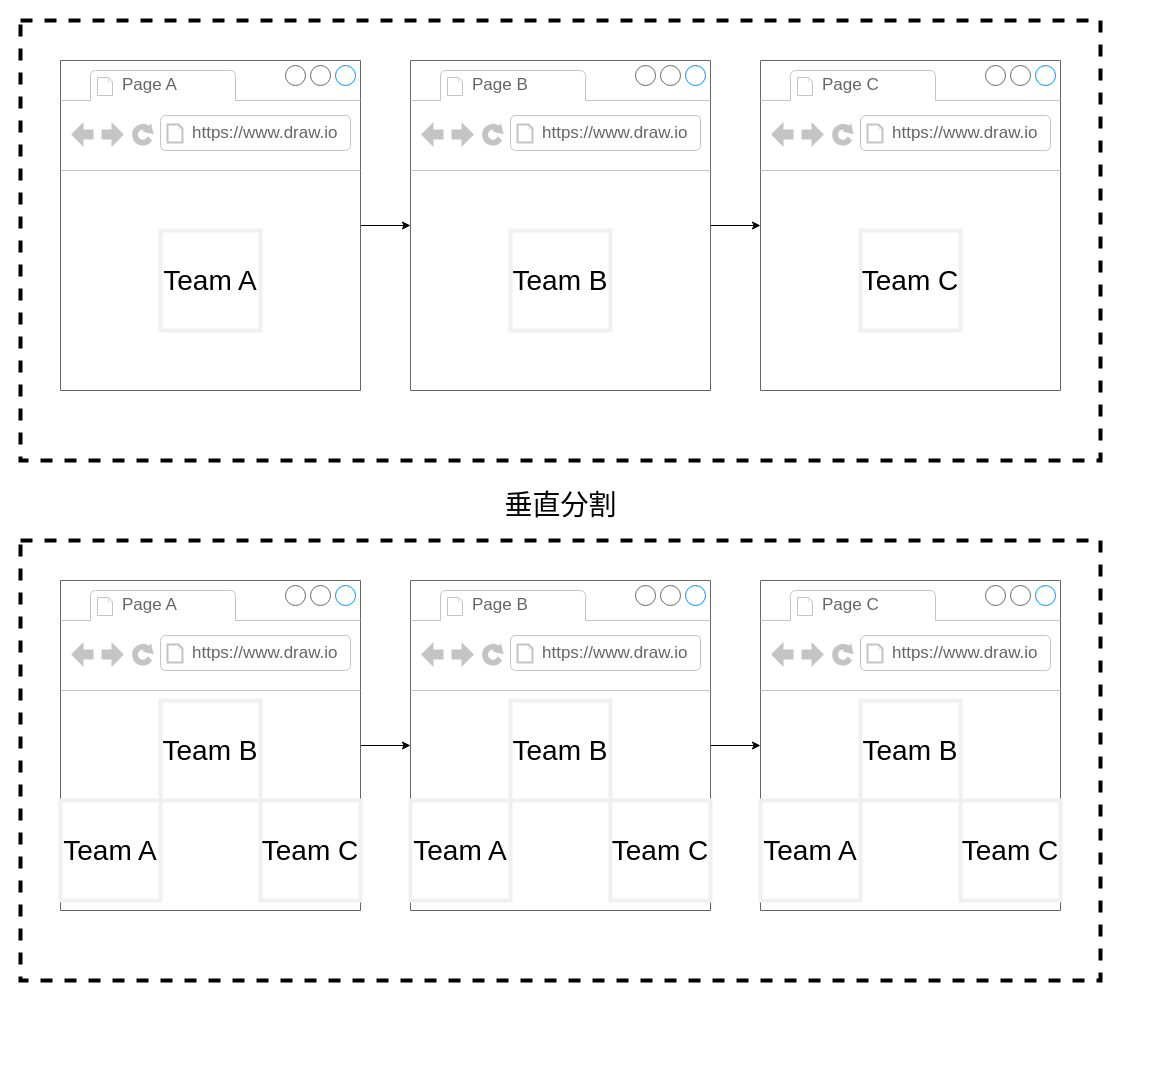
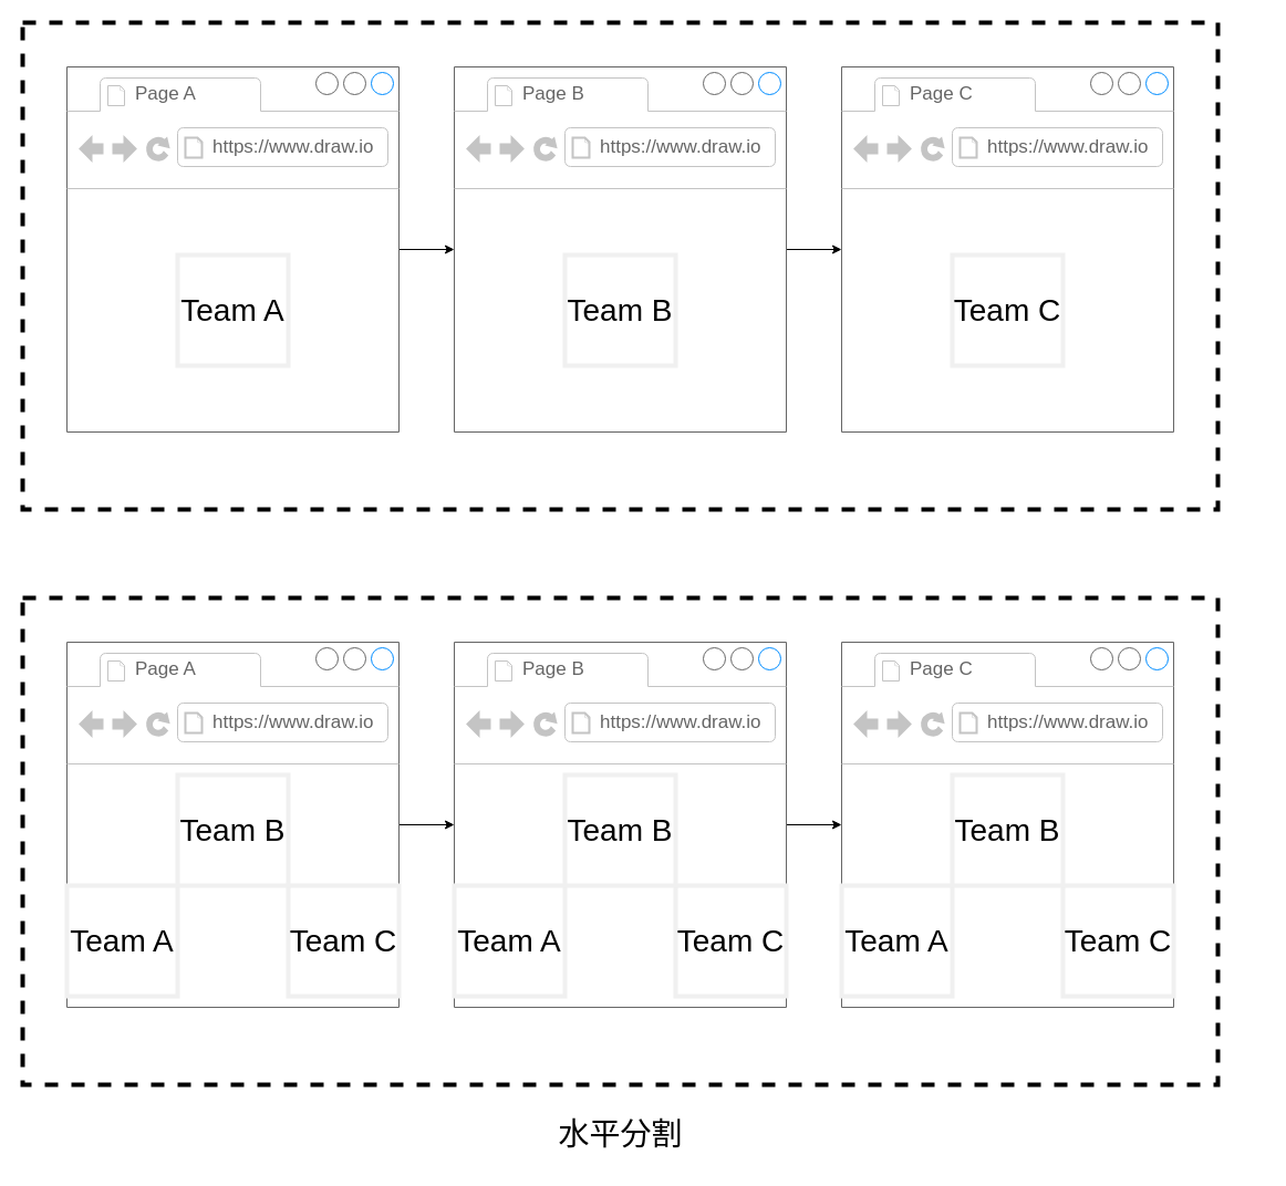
- <mxCell id="17" value="&lt;font&gt;&lt;font style=&quot;font-size: 28px&quot;&gt;垂直分割&lt;/font&gt;&lt;br&gt;&lt;/font&gt;" style="text;html=1;strokeColor=none;fillColor=none;align=center;verticalAlign=middle;whiteSpace=wrap;rounded=0;dashed=1;labelBackgroundColor=none;fontColor=#000000;" vertex="1" parent="1"><mxGeometry x="478.75" y="480" width="162.5" height="50" as="geometry" /></mxCell>
+ <mxCell id="39" value="&lt;font&gt;&lt;font style=&quot;font-size: 28px&quot;&gt;水平分割&lt;/font&gt;&lt;br&gt;&lt;/font&gt;" style="text;html=1;strokeColor=none;fillColor=none;align=center;verticalAlign=middle;whiteSpace=wrap;rounded=0;dashed=1;labelBackgroundColor=none;fontColor=#000000;" vertex="1" parent="1"><mxGeometry x="478.75" y="1000" width="162.5" height="50" as="geometry" /></mxCell>
